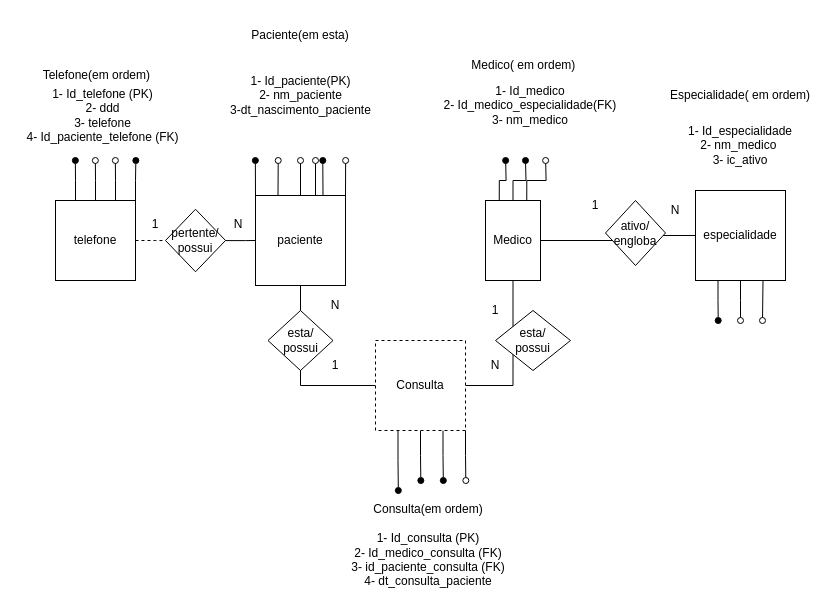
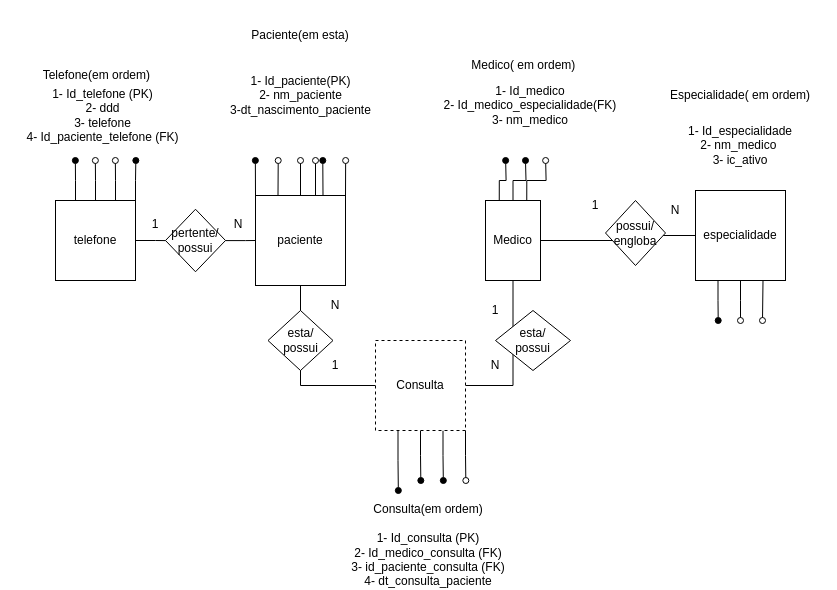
- <mxCell id="31" value="ativo/&lt;div&gt;engloba&lt;/div&gt;" style="rhombus;whiteSpace=wrap;html=1;" vertex="1" parent="1"><mxGeometry x="605" y="200" width="60" height="65" as="geometry" /></mxCell>
+ <mxCell id="31" value="possui/&lt;div&gt;engloba&lt;/div&gt;" style="rhombus;whiteSpace=wrap;html=1;" vertex="1" parent="1"><mxGeometry x="605" y="200" width="60" height="65" as="geometry" /></mxCell>
- <mxCell id="34" value="" style="edgeStyle=orthogonalEdgeStyle;rounded=0;orthogonalLoop=1;jettySize=auto;html=1;endArrow=none;endFill=0;dashed=1;" edge="1" parent="1" source="30" target="35"><mxGeometry relative="1" as="geometry"><mxPoint x="135" y="240" as="sourcePoint" /><mxPoint x="255" y="240" as="targetPoint" /></mxGeometry></mxCell>
+ <mxCell id="34" value="" style="edgeStyle=orthogonalEdgeStyle;rounded=0;orthogonalLoop=1;jettySize=auto;html=1;endArrow=none;endFill=0;" edge="1" parent="1" source="30" target="35"><mxGeometry relative="1" as="geometry"><mxPoint x="135" y="240" as="sourcePoint" /><mxPoint x="255" y="240" as="targetPoint" /></mxGeometry></mxCell>
